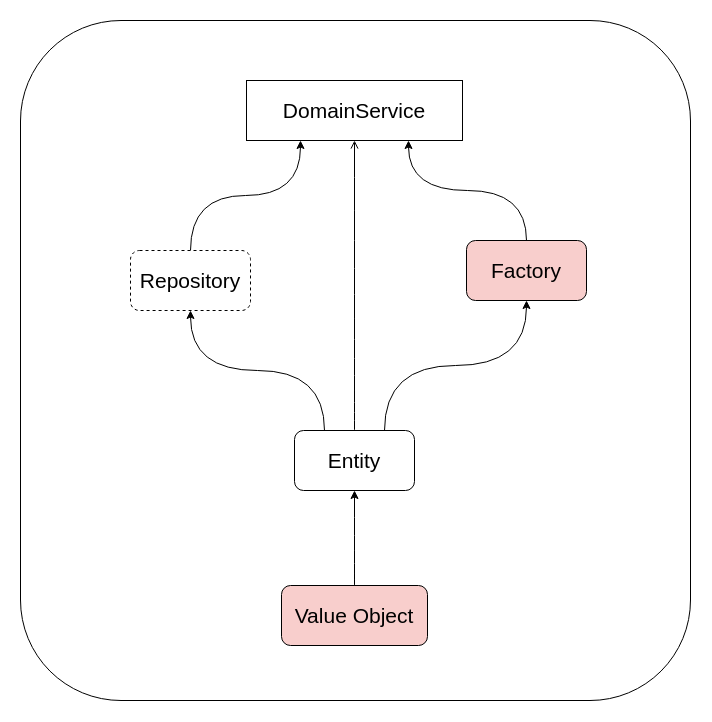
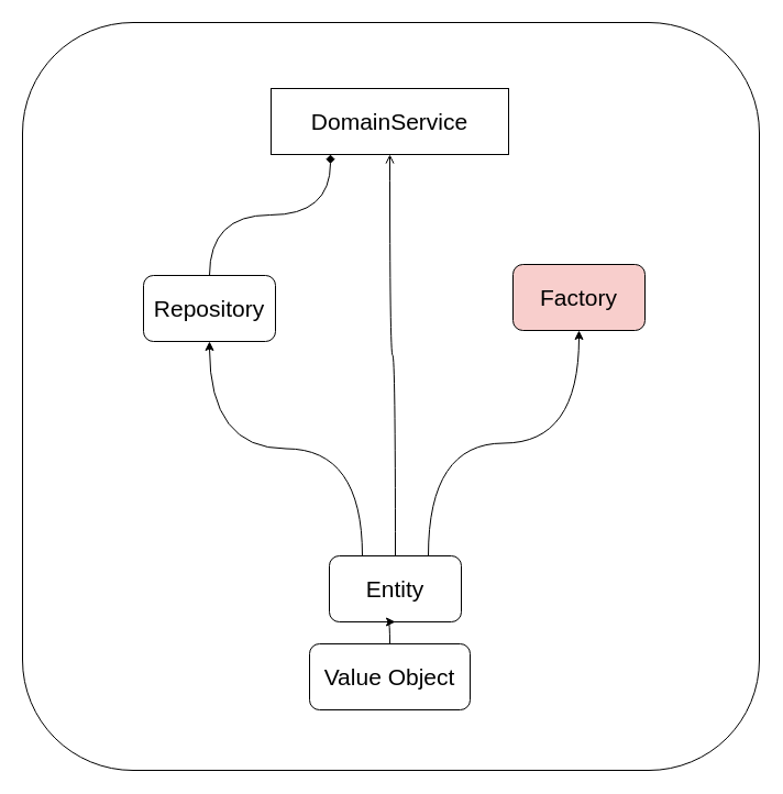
- <mxCell id="9" style="edgeStyle=orthogonalEdgeStyle;rounded=0;orthogonalLoop=1;jettySize=auto;html=1;exitX=0.5;exitY=0;exitDx=0;exitDy=0;entryX=0.25;entryY=1;entryDx=0;entryDy=0;curved=1;" edge="1" parent="1" source="10" target="13"><mxGeometry relative="1" as="geometry" /></mxCell>
+ <mxCell id="9" style="edgeStyle=orthogonalEdgeStyle;rounded=0;orthogonalLoop=1;jettySize=auto;html=1;exitX=0.5;exitY=0;exitDx=0;exitDy=0;entryX=0.25;entryY=1;entryDx=0;entryDy=0;curved=1;endArrow=diamond;" edge="1" parent="1" source="10" target="13"><mxGeometry relative="1" as="geometry" /></mxCell>
- <mxCell id="11" style="edgeStyle=orthogonalEdgeStyle;rounded=0;orthogonalLoop=1;jettySize=auto;html=1;exitX=0.5;exitY=0;exitDx=0;exitDy=0;entryX=0.75;entryY=1;entryDx=0;entryDy=0;curved=1;" edge="1" parent="1" source="12" target="13"><mxGeometry relative="1" as="geometry" /></mxCell>
- <mxCell id="10" value="&lt;font style=&quot;font-size: 21px;&quot;&gt;Repository&lt;/font&gt;" style="rounded=1;whiteSpace=wrap;html=1;dashed=1;" vertex="1" parent="1"><mxGeometry x="130" y="250" width="120" height="60" as="geometry" /></mxCell>
+ <mxCell id="10" value="&lt;font style=&quot;font-size: 21px;&quot;&gt;Repository&lt;/font&gt;" style="rounded=1;whiteSpace=wrap;html=1;" vertex="1" parent="1"><mxGeometry x="130" y="250" width="120" height="60" as="geometry" /></mxCell>
- <mxCell id="6" value="&lt;font style=&quot;font-size: 21px;&quot;&gt;Entity&lt;/font&gt;" style="rounded=1;whiteSpace=wrap;html=1;" vertex="1" parent="1"><mxGeometry x="294" y="430" width="120" height="60" as="geometry" /></mxCell>
+ <mxCell id="6" value="&lt;font style=&quot;font-size: 21px;&quot;&gt;Entity&lt;/font&gt;" style="rounded=1;whiteSpace=wrap;html=1;" vertex="1" parent="1"><mxGeometry x="299" y="505" width="120" height="60" as="geometry" /></mxCell>
- <mxCell id="8" value="&lt;font style=&quot;font-size: 21px;&quot;&gt;Value Object&lt;/font&gt;" style="rounded=1;whiteSpace=wrap;html=1;fillColor=#f8cecc;" vertex="1" parent="1"><mxGeometry x="281" y="585" width="146" height="60" as="geometry" /></mxCell>
+ <mxCell id="8" value="&lt;font style=&quot;font-size: 21px;&quot;&gt;Value Object&lt;/font&gt;" style="rounded=1;whiteSpace=wrap;html=1;" vertex="1" parent="1"><mxGeometry x="281" y="585" width="146" height="60" as="geometry" /></mxCell>
